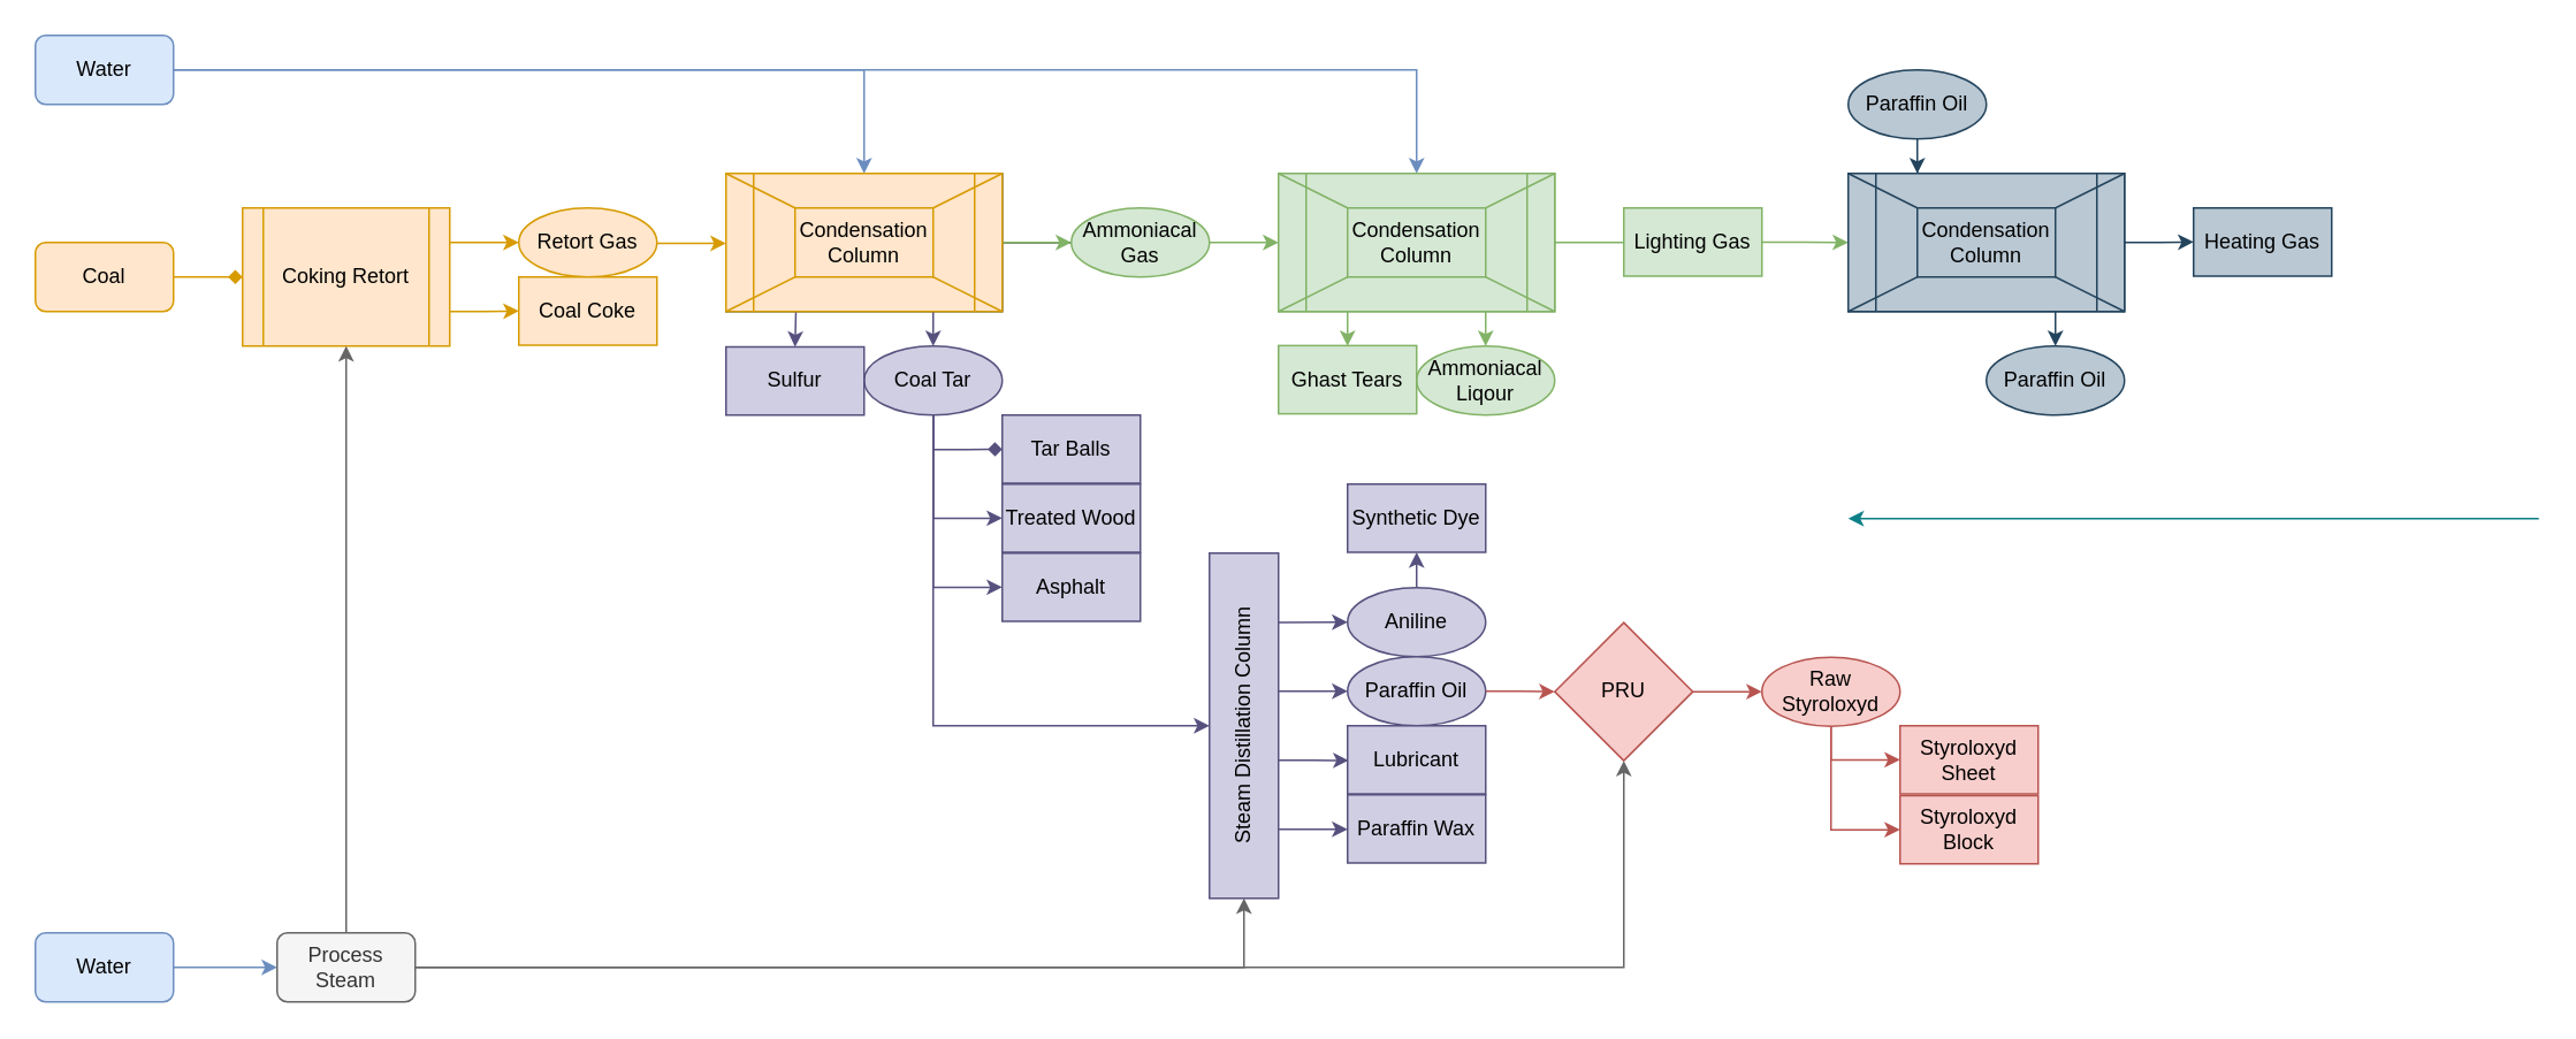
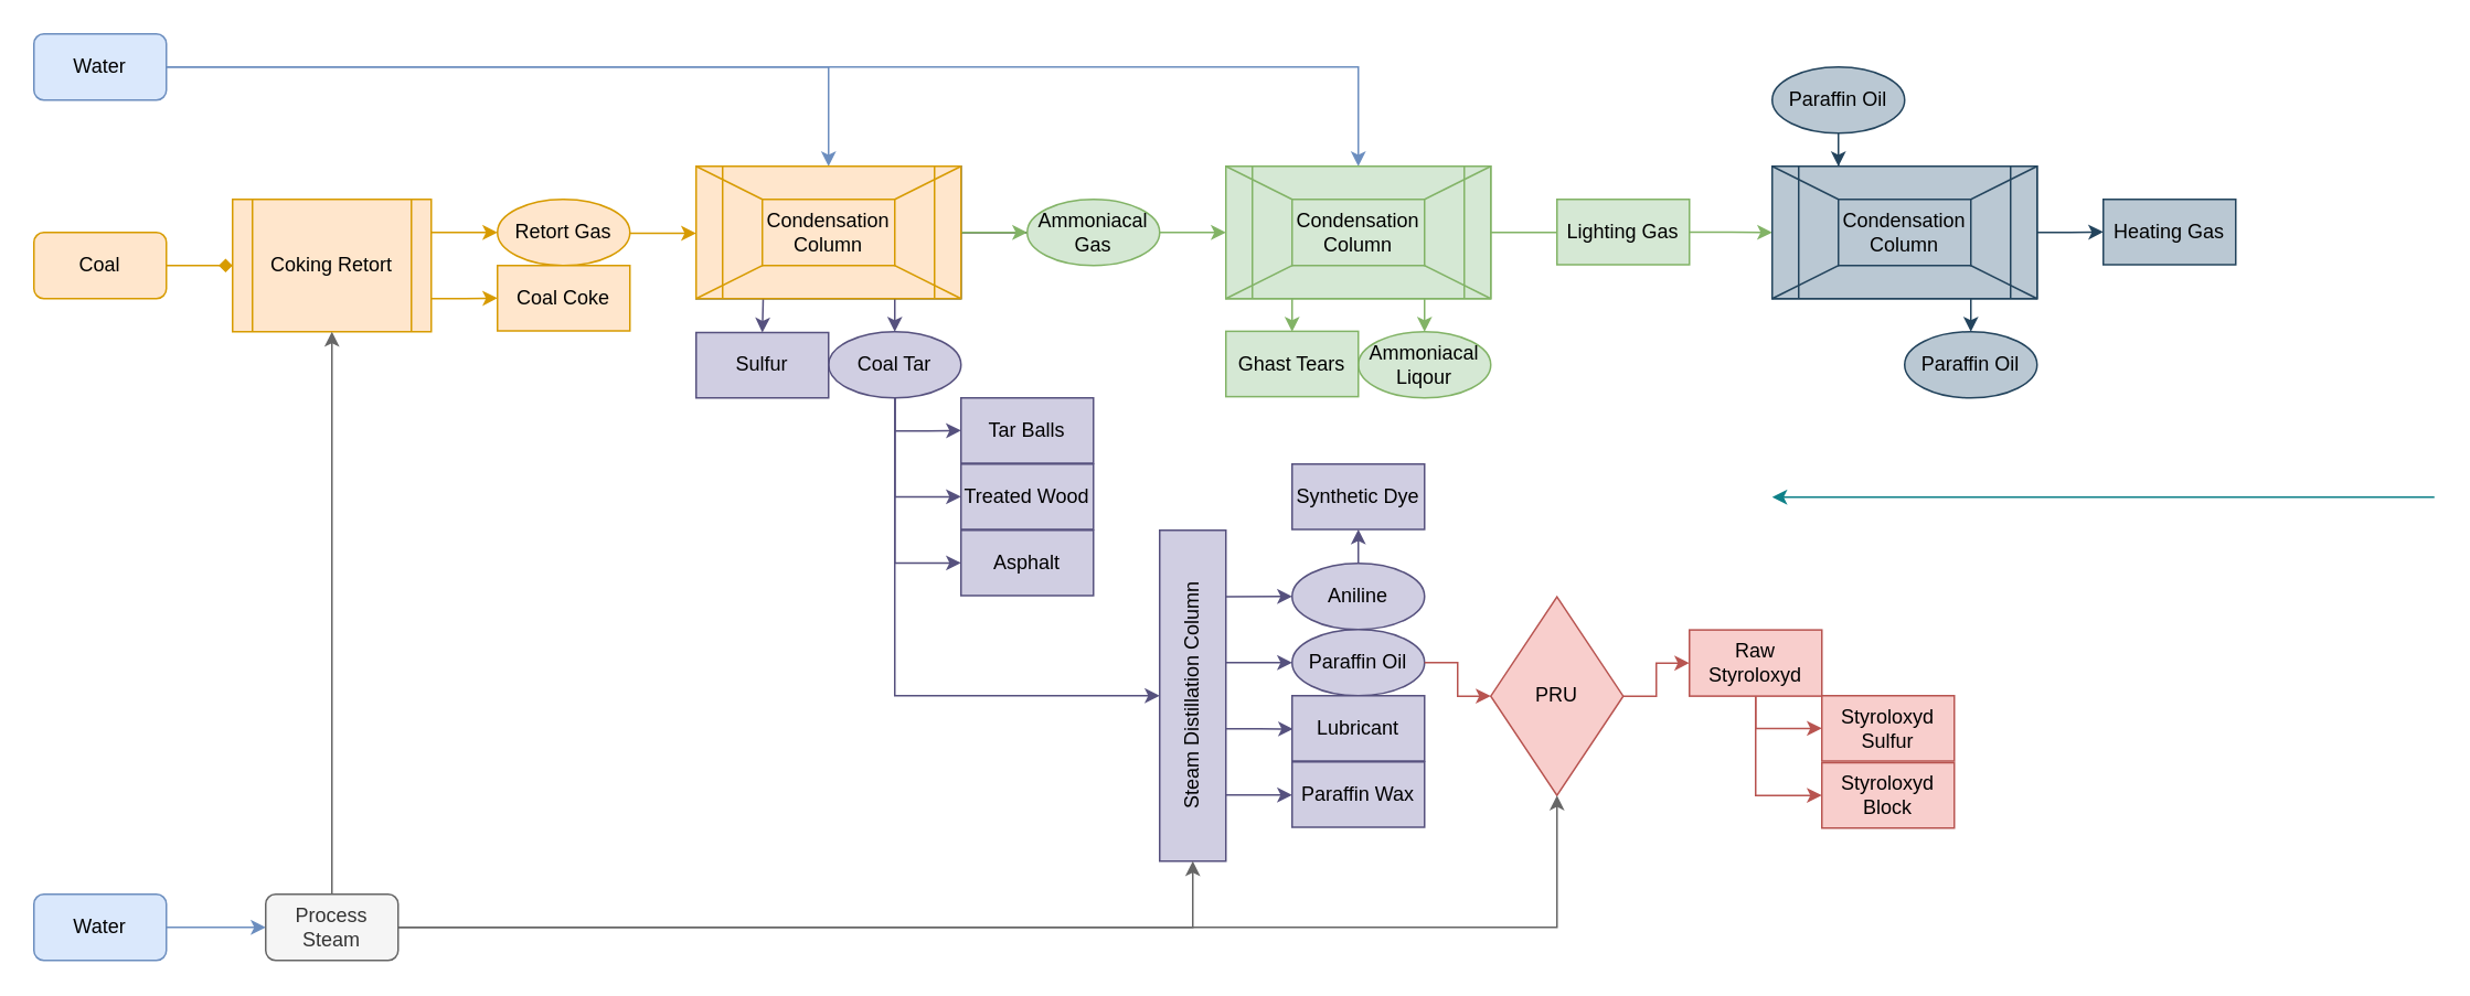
- <mxCell id="9" style="edgeStyle=orthogonalEdgeStyle;rounded=0;orthogonalLoop=1;jettySize=auto;html=1;entryX=0;entryY=0.5;entryDx=0;entryDy=0;fillColor=#d0cee2;strokeColor=#56517e;endArrow=diamond;" parent="1" source="12" target="70" edge="1"><mxGeometry relative="1" as="geometry"><mxPoint x="580" y="260" as="targetPoint" /><Array as="points"><mxPoint x="540" y="260" /><mxPoint x="560" y="260" /></Array></mxGeometry></mxCell>
+ <mxCell id="9" style="edgeStyle=orthogonalEdgeStyle;rounded=0;orthogonalLoop=1;jettySize=auto;html=1;entryX=0;entryY=0.5;entryDx=0;entryDy=0;fillColor=#d0cee2;strokeColor=#56517e;" parent="1" source="12" target="70" edge="1"><mxGeometry relative="1" as="geometry"><mxPoint x="580" y="260" as="targetPoint" /><Array as="points"><mxPoint x="540" y="260" /><mxPoint x="560" y="260" /></Array></mxGeometry></mxCell>
- <mxCell id="39" value="&lt;div&gt;PRU&lt;/div&gt;" style="rhombus;whiteSpace=wrap;html=1;fillColor=#f8cecc;strokeColor=#b85450;" parent="1" vertex="1"><mxGeometry x="900" y="360.25" width="80" height="80" as="geometry" /></mxCell>
+ <mxCell id="39" value="&lt;div&gt;PRU&lt;/div&gt;" style="rhombus;whiteSpace=wrap;html=1;fillColor=#f8cecc;strokeColor=#b85450;" parent="1" vertex="1"><mxGeometry x="900" y="360.25" width="80" height="120" as="geometry" /></mxCell>
- <mxCell id="42" value="Raw Styroloxyd" style="ellipse;whiteSpace=wrap;html=1;fillColor=#f8cecc;strokeColor=#b85450;" parent="1" vertex="1"><mxGeometry x="1020" y="380.25" width="80" height="40" as="geometry" /></mxCell>
+ <mxCell id="42" value="Raw Styroloxyd" style="whiteSpace=wrap;html=1;fillColor=#f8cecc;strokeColor=#b85450;rounded=0;" parent="1" vertex="1"><mxGeometry x="1020" y="380.25" width="80" height="40" as="geometry" /></mxCell>
- <mxCell id="64" value="Styroloxyd Sheet" style="rounded=0;whiteSpace=wrap;html=1;fillColor=#f8cecc;strokeColor=#b85450;" parent="1" vertex="1"><mxGeometry x="1100" y="420" width="80" height="39.5" as="geometry" /></mxCell>
+ <mxCell id="64" value="Styroloxyd Sulfur" style="rounded=0;whiteSpace=wrap;html=1;fillColor=#f8cecc;strokeColor=#b85450;" parent="1" vertex="1"><mxGeometry x="1100" y="420" width="80" height="39.5" as="geometry" /></mxCell>
